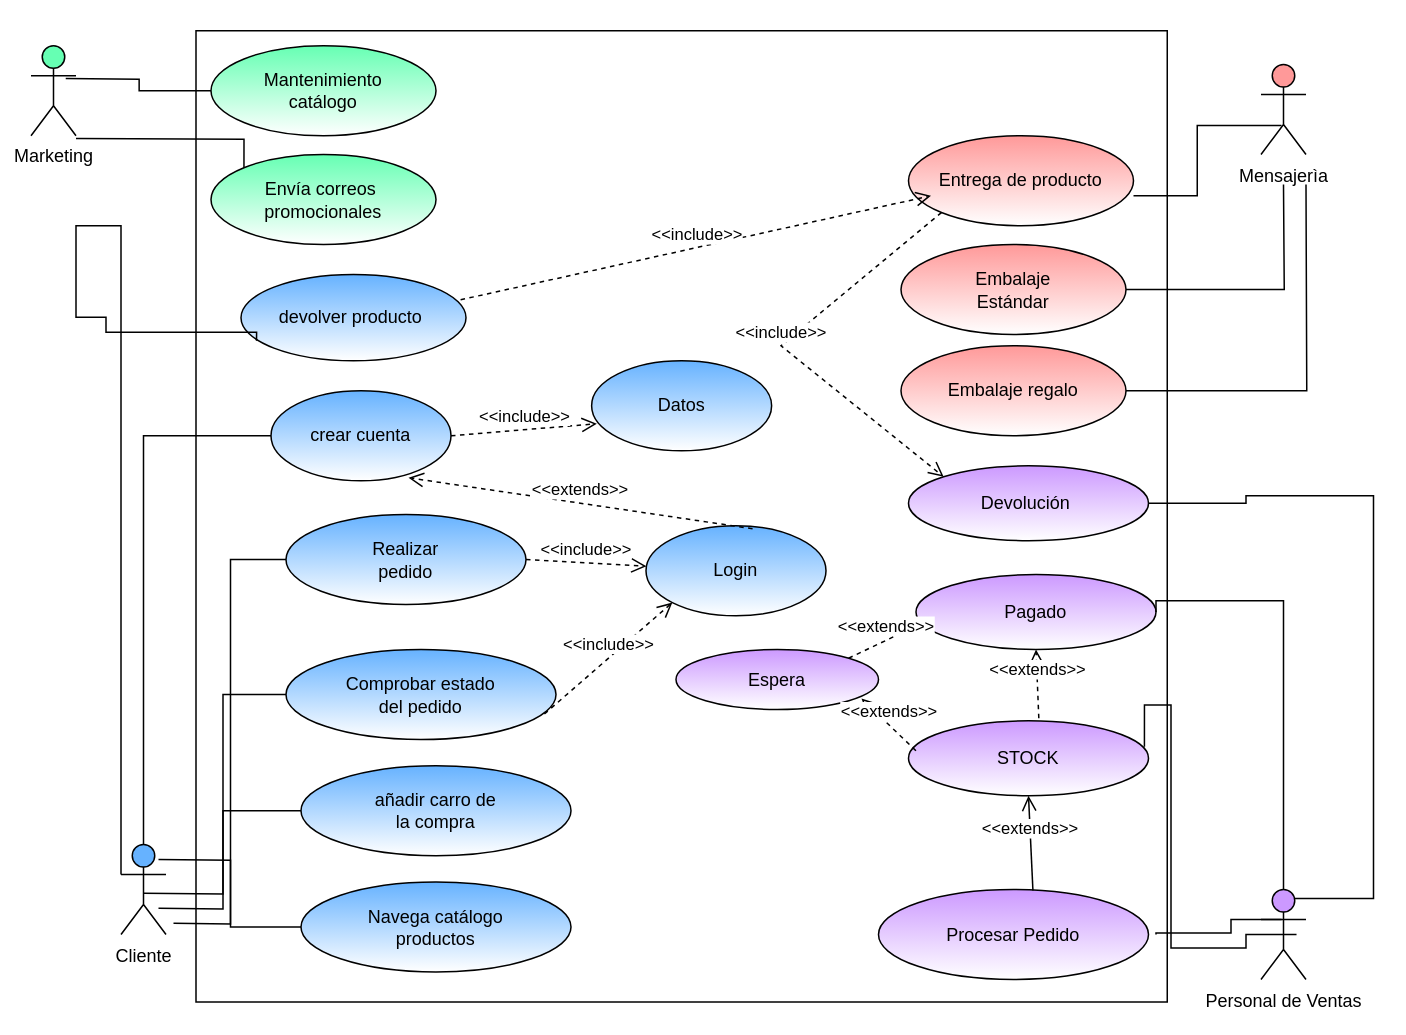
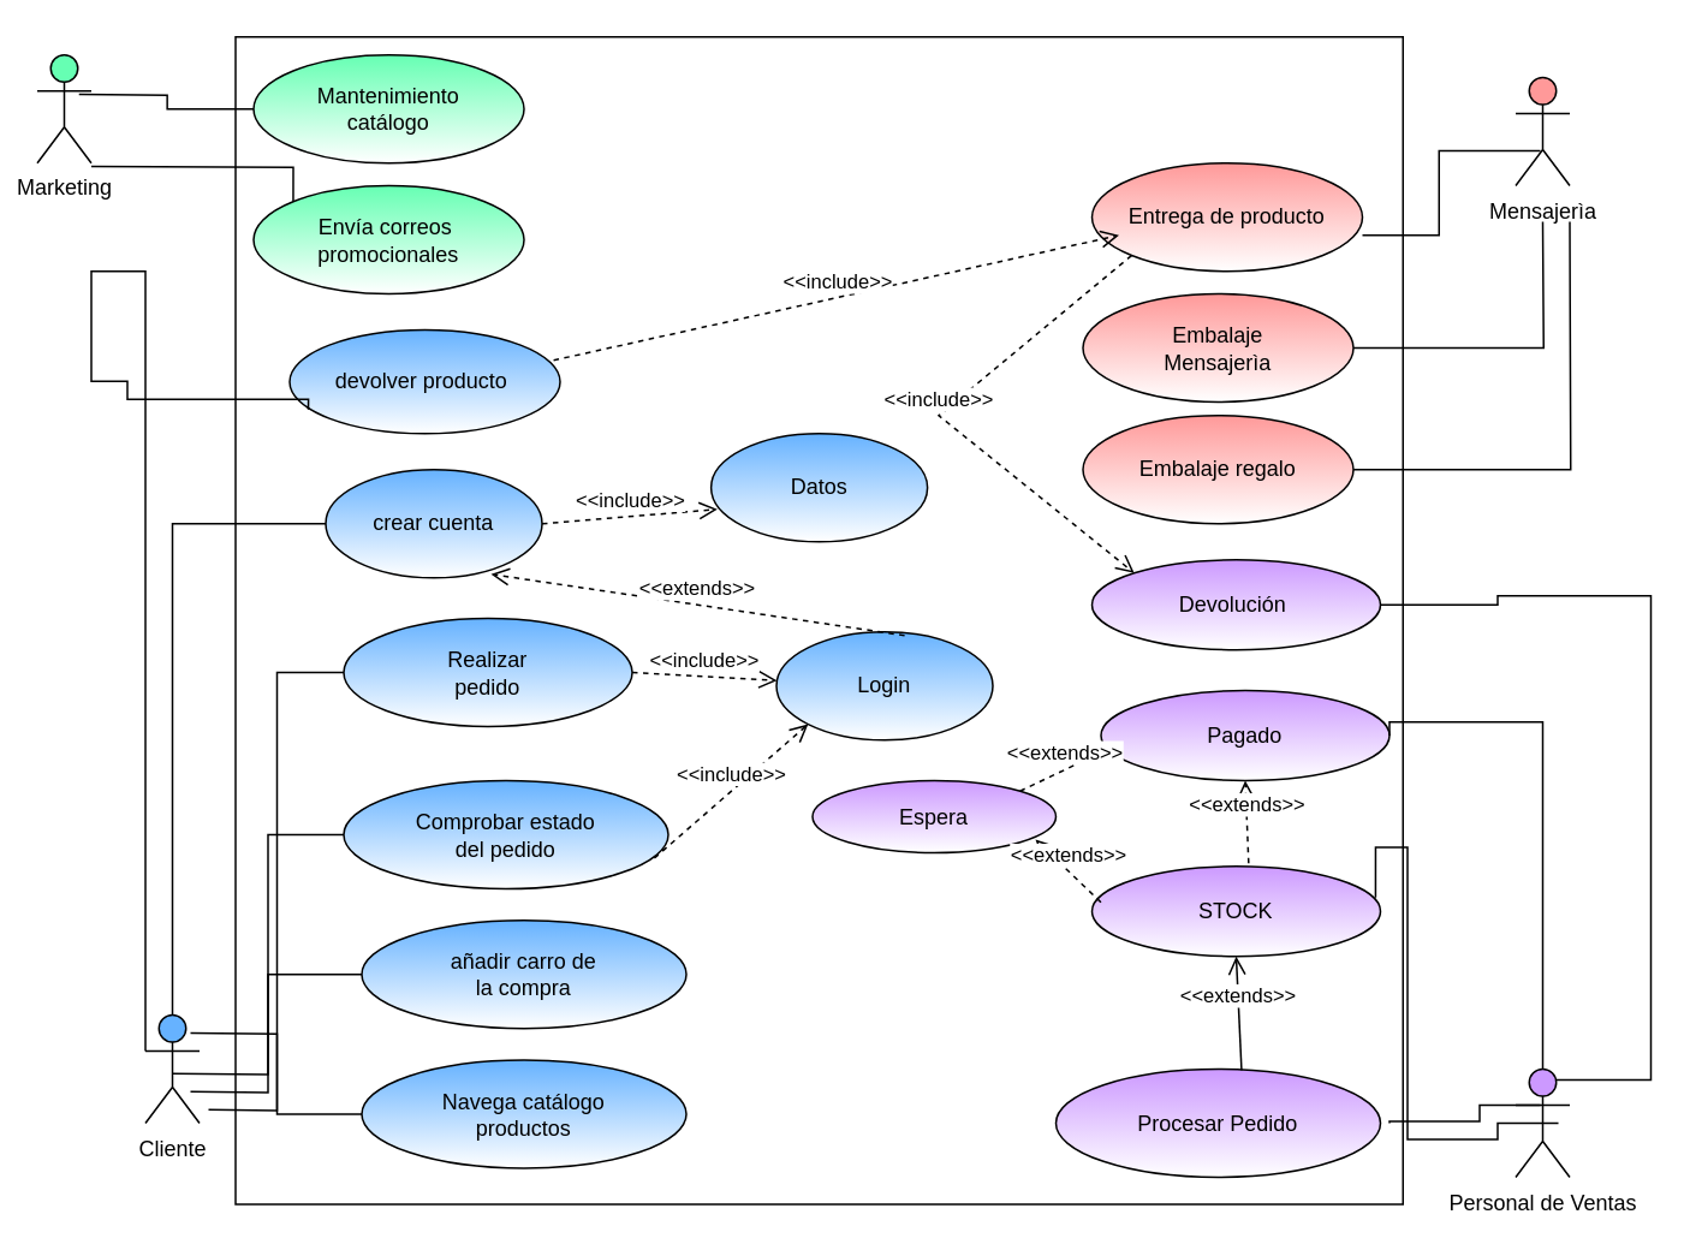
- <mxCell id="35" value="Embalaje&lt;br&gt;Estándar" style="ellipse;whiteSpace=wrap;html=1;fillColor=#FF9999;gradientColor=#ffffff;" parent="1" vertex="1"><mxGeometry x="600" y="162.5" width="150" height="60" as="geometry" /></mxCell>
+ <mxCell id="35" value="Embalaje&lt;br&gt;Mensajerìa" style="ellipse;whiteSpace=wrap;html=1;fillColor=#FF9999;gradientColor=#ffffff;" parent="1" vertex="1"><mxGeometry x="600" y="162.5" width="150" height="60" as="geometry" /></mxCell>
